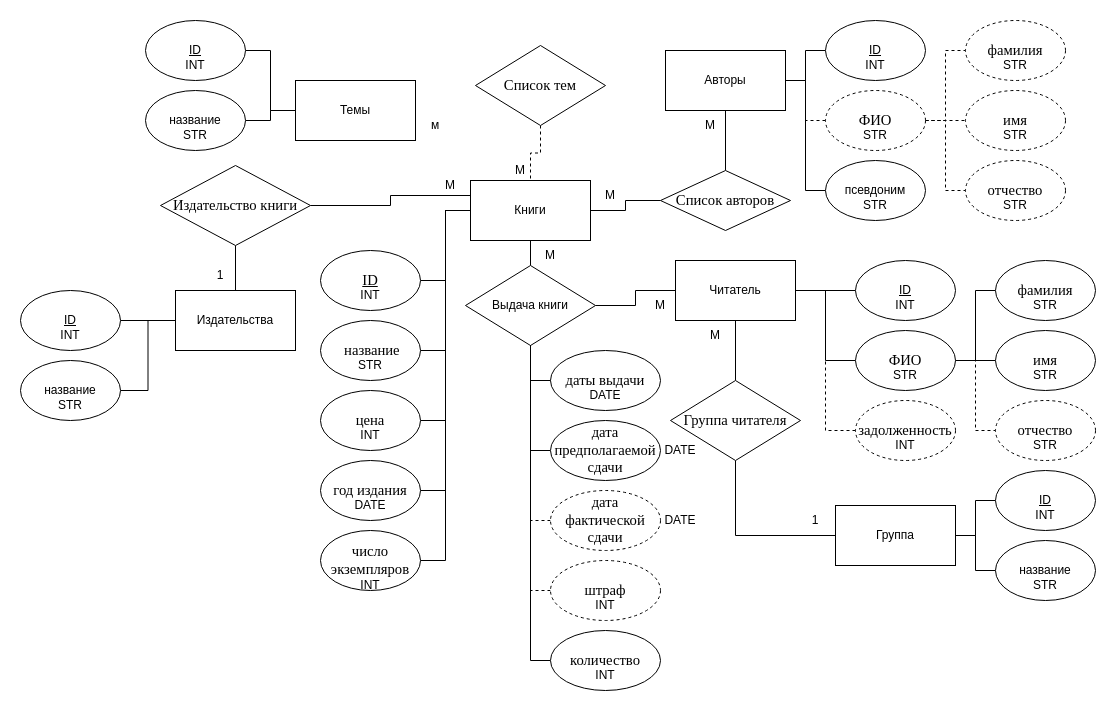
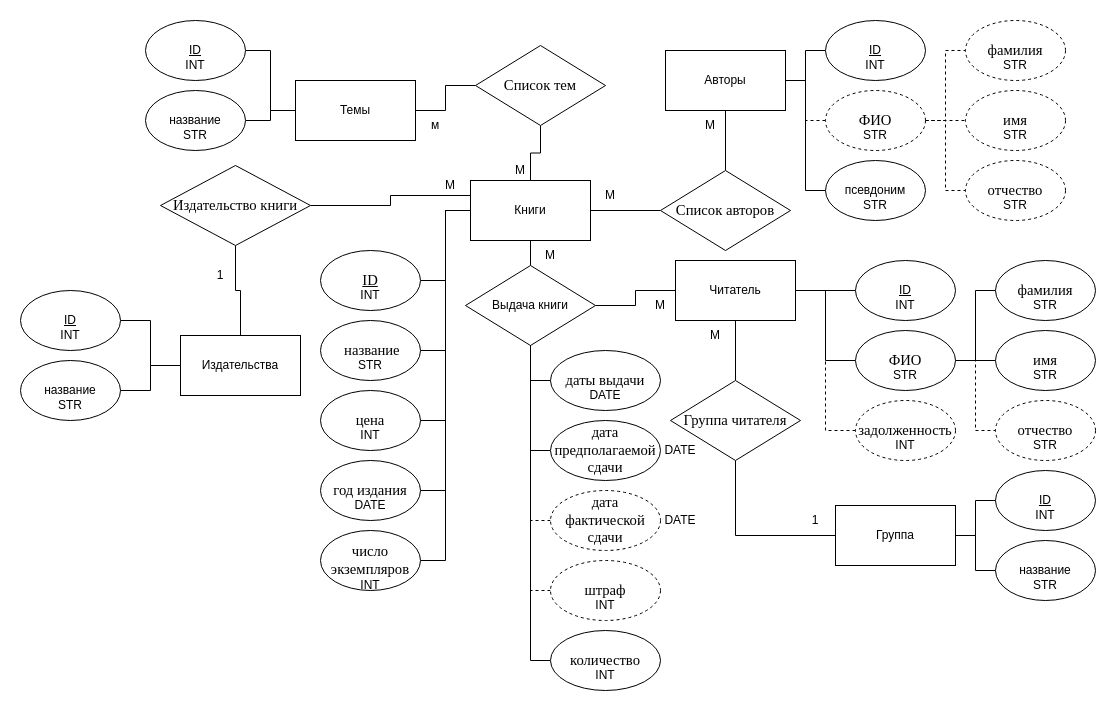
+ <mxCell id="78" style="edgeStyle=orthogonalEdgeStyle;rounded=0;orthogonalLoop=1;jettySize=auto;html=1;exitX=1;exitY=0.5;exitDx=0;exitDy=0;entryX=0;entryY=0.5;entryDx=0;entryDy=0;endArrow=none;endFill=0;" parent="1" source="79" target="85" edge="1"><mxGeometry relative="1" as="geometry" /></mxCell>
- <mxCell id="84" style="edgeStyle=orthogonalEdgeStyle;rounded=0;orthogonalLoop=1;jettySize=auto;html=1;exitX=0.5;exitY=1;exitDx=0;exitDy=0;endArrow=none;endFill=0;entryX=0.5;entryY=0;entryDx=0;entryDy=0;dashed=1;" parent="1" source="85" target="2" edge="1"><mxGeometry relative="1" as="geometry"><mxPoint x="450" y="150" as="targetPoint" /></mxGeometry></mxCell>
+ <mxCell id="84" style="edgeStyle=orthogonalEdgeStyle;rounded=0;orthogonalLoop=1;jettySize=auto;html=1;exitX=0.5;exitY=1;exitDx=0;exitDy=0;endArrow=none;endFill=0;entryX=0.5;entryY=0;entryDx=0;entryDy=0;" parent="1" source="85" target="2" edge="1"><mxGeometry relative="1" as="geometry"><mxPoint x="450" y="150" as="targetPoint" /></mxGeometry></mxCell>
- <mxCell id="50" value="&lt;span style=&quot;font-family: &amp;quot;Times New Roman&amp;quot;, serif; font-size: 14.667px; white-space-collapse: preserve;&quot;&gt;Список авторов&lt;/span&gt;" style="rhombus;whiteSpace=wrap;html=1;" parent="1" vertex="1"><mxGeometry x="660" y="170" width="130" height="60" as="geometry" /></mxCell>
+ <mxCell id="50" value="&lt;span style=&quot;font-family: &amp;quot;Times New Roman&amp;quot;, serif; font-size: 14.667px; white-space-collapse: preserve;&quot;&gt;Список авторов&lt;/span&gt;" style="rhombus;whiteSpace=wrap;html=1;" parent="1" vertex="1"><mxGeometry x="660" y="170" width="130" height="80" as="geometry" /></mxCell>
- <mxCell id="56" value="Издательства" style="rounded=0;whiteSpace=wrap;html=1;" parent="1" vertex="1"><mxGeometry x="175" y="290" width="120" height="60" as="geometry" /></mxCell>
+ <mxCell id="56" value="Издательства" style="rounded=0;whiteSpace=wrap;html=1;" parent="1" vertex="1"><mxGeometry x="180" y="335" width="120" height="60" as="geometry" /></mxCell>
